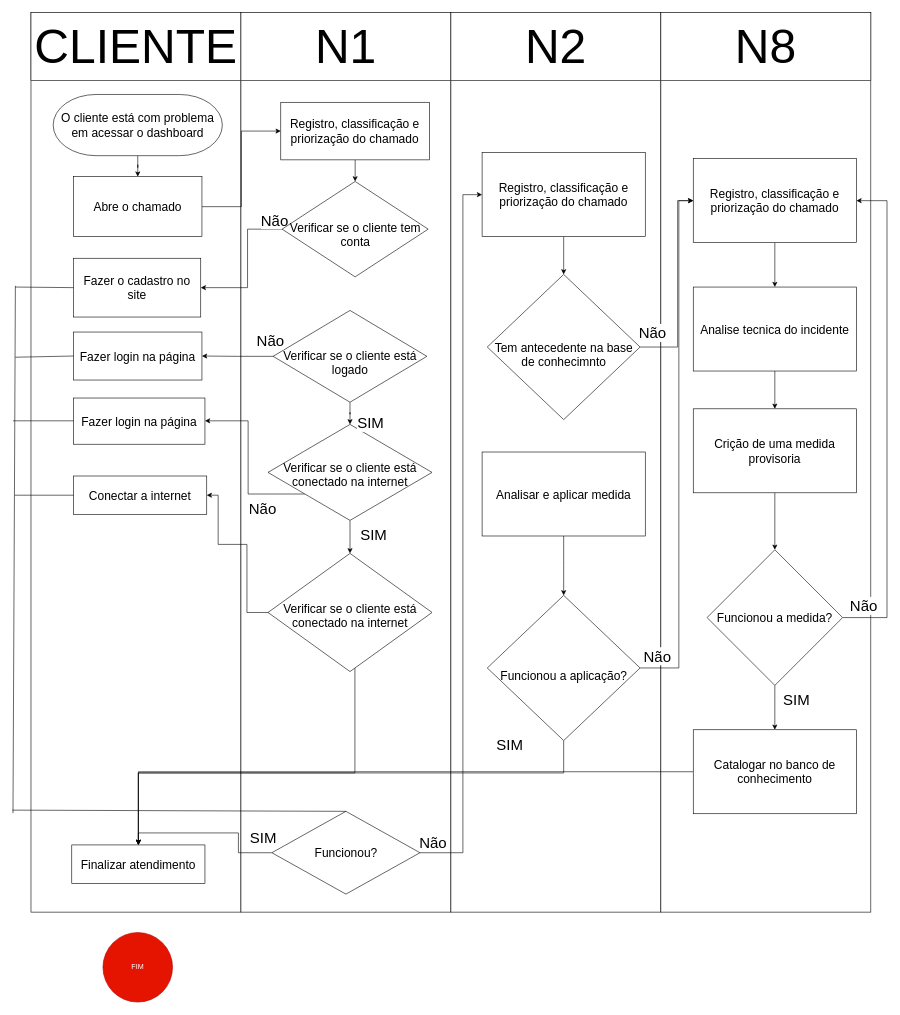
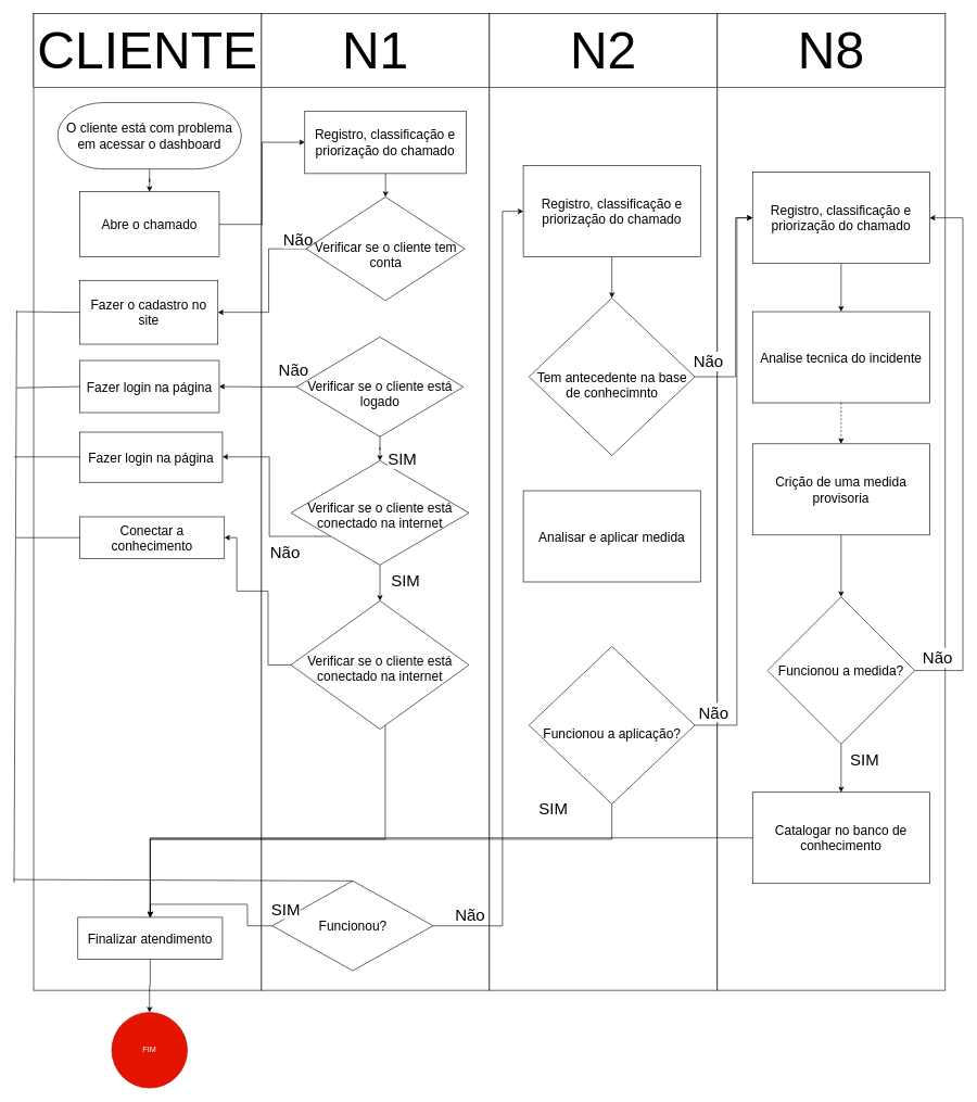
- <mxCell id="64" style="edgeStyle=orthogonalEdgeStyle;rounded=0;orthogonalLoop=1;jettySize=auto;html=1;entryX=0.5;entryY=0;entryDx=0;entryDy=0;" edge="1" parent="1" source="66" target="71"><mxGeometry relative="1" as="geometry"><mxPoint x="1291" y="691" as="targetPoint" /></mxGeometry></mxCell>
+ <mxCell id="64" style="edgeStyle=orthogonalEdgeStyle;rounded=0;orthogonalLoop=1;jettySize=auto;html=1;entryX=0.5;entryY=0;entryDx=0;entryDy=0;dashed=1;" edge="1" parent="1" source="66" target="71"><mxGeometry relative="1" as="geometry"><mxPoint x="1291" y="691" as="targetPoint" /></mxGeometry></mxCell>
- <mxCell id="42" value="Conectar a internet" style="rounded=0;whiteSpace=wrap;html=1;fontSize=20;" parent="1" vertex="1"><mxGeometry x="122" y="793" width="222" height="64" as="geometry" /></mxCell>
+ <mxCell id="42" value="Conectar a conhecimento" style="rounded=0;whiteSpace=wrap;html=1;fontSize=20;" parent="1" vertex="1"><mxGeometry x="122" y="793" width="222" height="64" as="geometry" /></mxCell>
- <mxCell id="51" style="edgeStyle=orthogonalEdgeStyle;rounded=0;orthogonalLoop=1;jettySize=auto;html=1;" edge="1" parent="1" source="59" target="58"><mxGeometry relative="1" as="geometry" /></mxCell>
- <mxCell id="36" value="Funcionou?" style="rhombus;whiteSpace=wrap;html=1;fontSize=20;" parent="1" vertex="1"><mxGeometry x="452.5" y="1352" width="247" height="138" as="geometry" /></mxCell>
+ <mxCell id="36" value="Funcionou?" style="rhombus;whiteSpace=wrap;html=1;fontSize=20;" parent="1" vertex="1"><mxGeometry x="417.5" y="1352" width="247" height="138" as="geometry" /></mxCell>
+ <mxCell id="61" style="edgeStyle=orthogonalEdgeStyle;rounded=0;orthogonalLoop=1;jettySize=auto;html=1;" edge="1" parent="1" source="62" target="44"><mxGeometry relative="1" as="geometry" /></mxCell>
